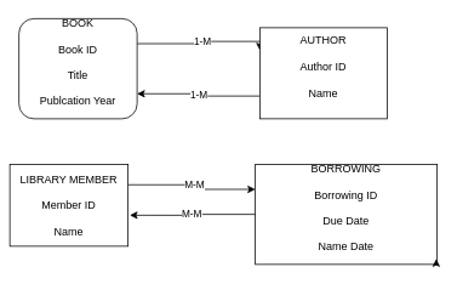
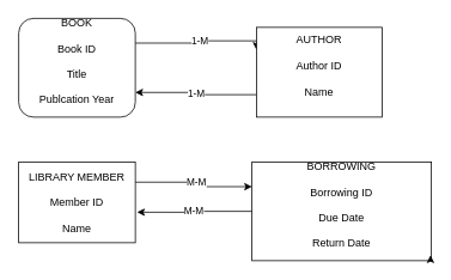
- <mxCell id="5" value="LIBRARY MEMBER&lt;div&gt;&lt;br&gt;&lt;div&gt;Member ID&lt;/div&gt;&lt;div&gt;&lt;br&gt;&lt;/div&gt;&lt;div&gt;Name&lt;/div&gt;&lt;/div&gt;" style="rounded=0;whiteSpace=wrap;html=1;" vertex="1" parent="1"><mxGeometry x="10" y="180" width="130" height="90" as="geometry" /></mxCell>
+ <mxCell id="5" value="LIBRARY MEMBER&lt;div&gt;&lt;br&gt;&lt;div&gt;Member ID&lt;/div&gt;&lt;div&gt;&lt;br&gt;&lt;/div&gt;&lt;div&gt;Name&lt;/div&gt;&lt;/div&gt;" style="rounded=0;whiteSpace=wrap;html=1;" vertex="1" parent="1"><mxGeometry y="180" width="130" height="90" as="geometry" x="20" /></mxCell>
- <mxCell id="6" value="BORROWING&lt;div&gt;&lt;br&gt;&lt;/div&gt;&lt;div&gt;Borrowing ID&lt;/div&gt;&lt;div&gt;&lt;br&gt;&lt;/div&gt;&lt;div&gt;Due Date&lt;/div&gt;&lt;div&gt;&lt;br&gt;&lt;/div&gt;&lt;div&gt;Name Date&lt;/div&gt;&lt;div&gt;&lt;br&gt;&lt;/div&gt;" style="rounded=0;whiteSpace=wrap;html=1;" vertex="1" parent="1"><mxGeometry x="280" y="180" width="200" height="110" as="geometry" /></mxCell>
+ <mxCell id="6" value="BORROWING&lt;div&gt;&lt;br&gt;&lt;/div&gt;&lt;div&gt;Borrowing ID&lt;/div&gt;&lt;div&gt;&lt;br&gt;&lt;/div&gt;&lt;div&gt;Due Date&lt;/div&gt;&lt;div&gt;&lt;br&gt;&lt;/div&gt;&lt;div&gt;Return Date&lt;/div&gt;&lt;div&gt;&lt;br&gt;&lt;/div&gt;" style="rounded=0;whiteSpace=wrap;html=1;" vertex="1" parent="1"><mxGeometry x="280" y="180" width="200" height="110" as="geometry" /></mxCell>
